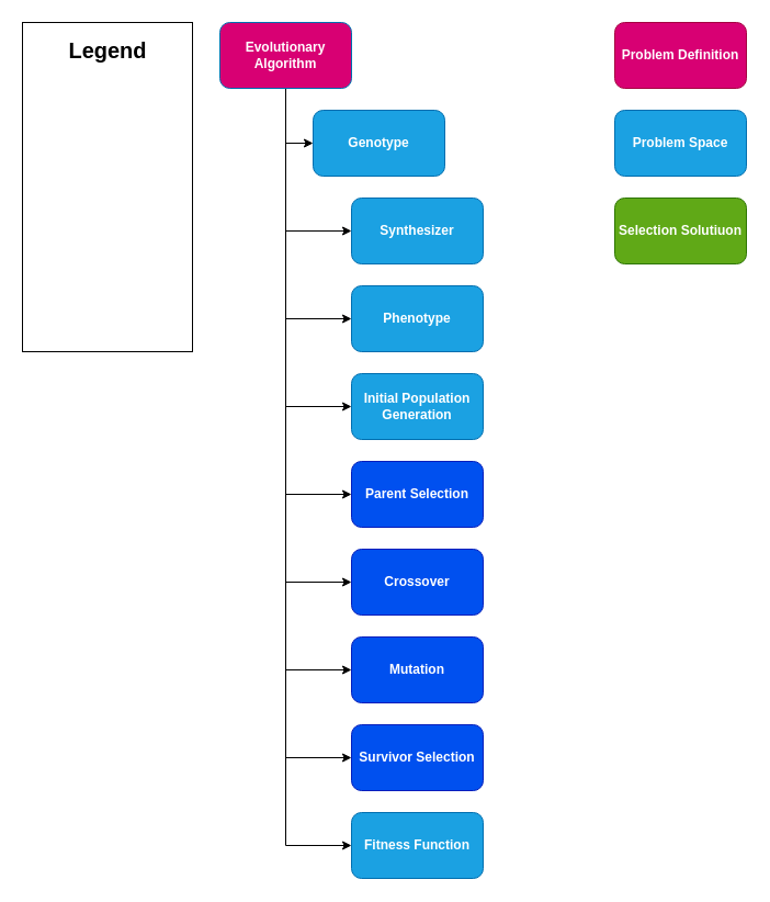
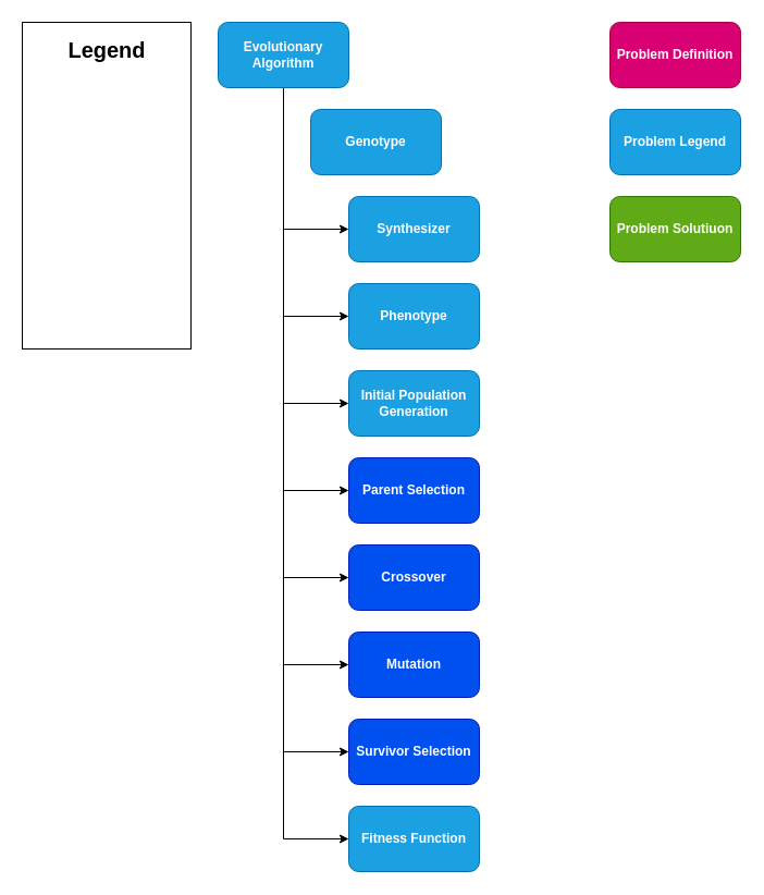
- <mxCell id="12" value="Evolutionary Algorithm" style="rounded=1;whiteSpace=wrap;html=1;fontFamily=Helvetica;align=center;fontStyle=1;fontSize=12;fillColor=#d80073;strokeColor=#006EAF;fontColor=#ffffff;" parent="1" vertex="1"><mxGeometry x="200" y="20" width="120" height="60" as="geometry" /></mxCell>
+ <mxCell id="12" value="Evolutionary Algorithm" style="rounded=1;whiteSpace=wrap;html=1;fontFamily=Helvetica;align=center;fontStyle=1;fontSize=12;fillColor=#1ba1e2;strokeColor=#006EAF;fontColor=#ffffff;" parent="1" vertex="1"><mxGeometry x="200" y="20" width="120" height="60" as="geometry" /></mxCell>
- <mxCell id="3" style="edgeStyle=orthogonalEdgeStyle;rounded=0;orthogonalLoop=1;jettySize=auto;html=1;fontFamily=Helvetica;align=center;fontStyle=1;fontSize=12;" parent="1" source="12" target="14" edge="1"><mxGeometry relative="1" as="geometry"><Array as="points"><mxPoint x="260" y="130" /></Array></mxGeometry></mxCell>
- <mxCell id="24" value="Problem Space" style="rounded=1;whiteSpace=wrap;html=1;fillColor=#1ba1e2;fontColor=#ffffff;strokeColor=#006EAF;fontStyle=1" vertex="1" parent="1"><mxGeometry x="560" y="100" width="120" height="60" as="geometry" /></mxCell>
+ <mxCell id="24" value="Problem Legend" style="rounded=1;whiteSpace=wrap;html=1;fillColor=#1ba1e2;fontColor=#ffffff;strokeColor=#006EAF;fontStyle=1" vertex="1" parent="1"><mxGeometry x="560" y="100" width="120" height="60" as="geometry" /></mxCell>
- <mxCell id="23" value="Selection Solutiuon" style="rounded=1;whiteSpace=wrap;html=1;fillColor=#60a917;strokeColor=#2D7600;fontColor=#ffffff;fontStyle=1" vertex="1" parent="1"><mxGeometry x="560" y="180" width="120" height="60" as="geometry" /></mxCell>
+ <mxCell id="23" value="Problem Solutiuon" style="rounded=1;whiteSpace=wrap;html=1;fillColor=#60a917;strokeColor=#2D7600;fontColor=#ffffff;fontStyle=1" vertex="1" parent="1"><mxGeometry x="560" y="180" width="120" height="60" as="geometry" /></mxCell>
